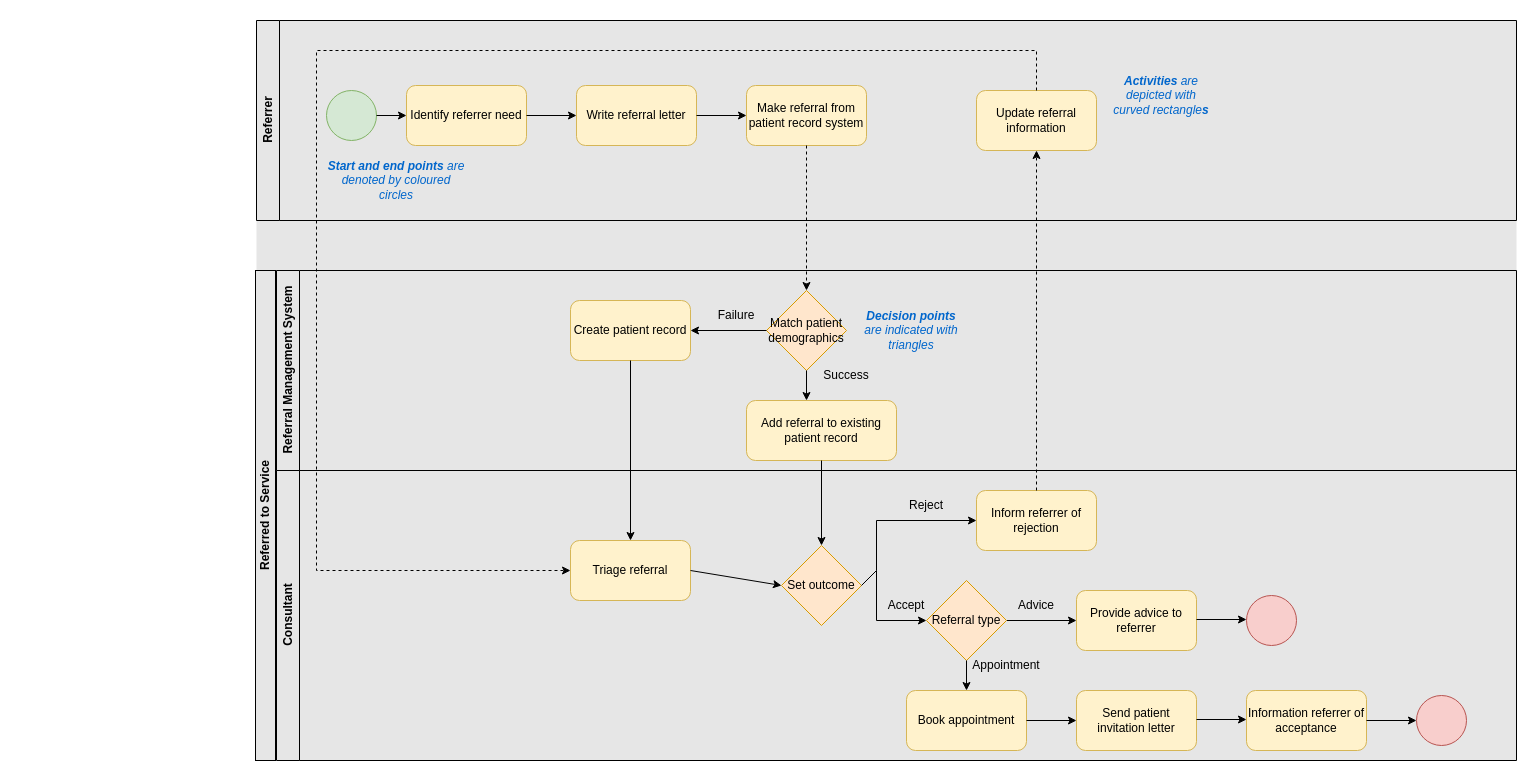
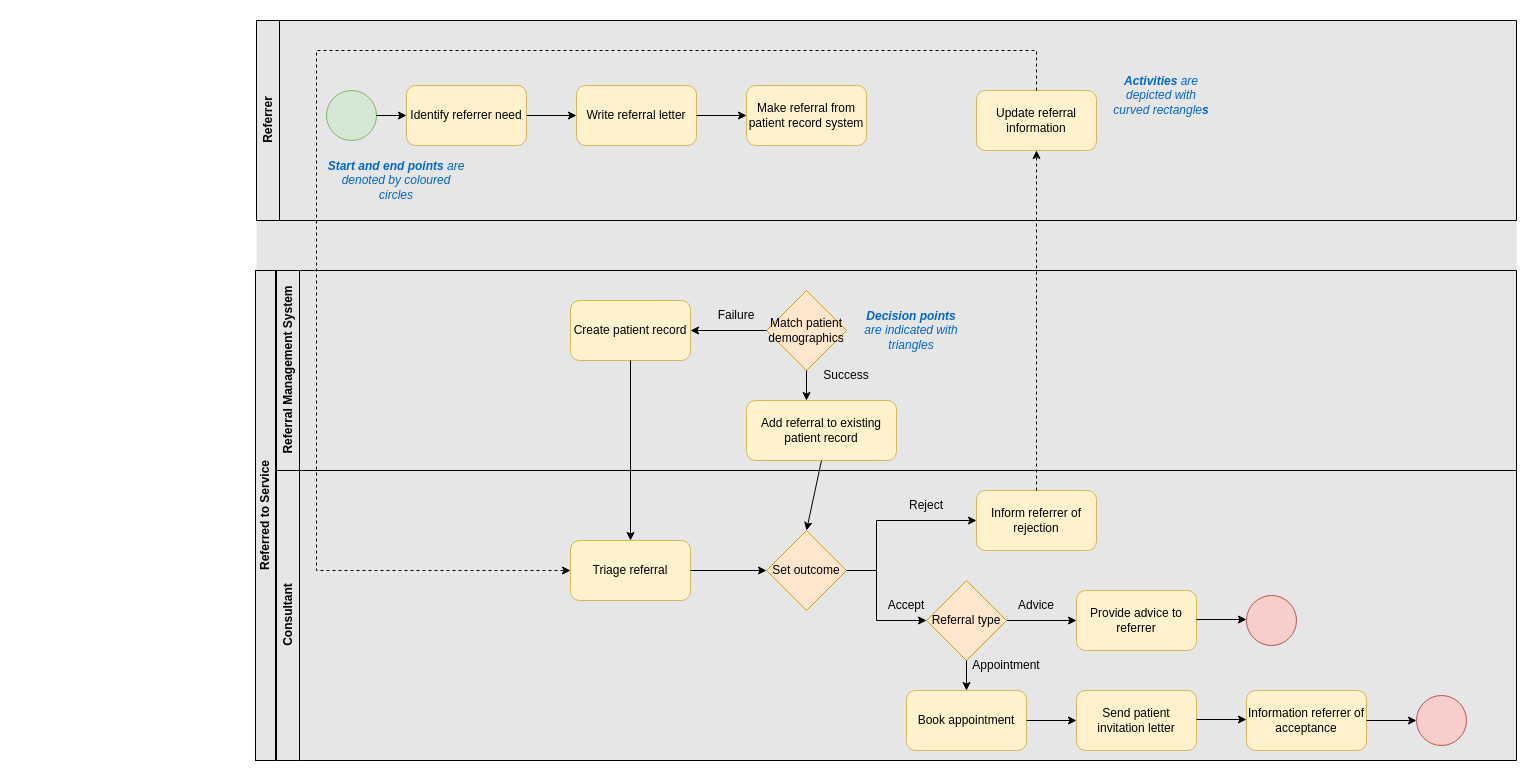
- <mxCell id="48" value="" style="endArrow=classic;html=1;rounded=0;exitX=0.5;exitY=1;exitDx=0;exitDy=0;entryX=0.5;entryY=0;entryDx=0;entryDy=0;dashed=1;" edge="1" parent="1" source="9" target="15"><mxGeometry width="50" height="50" relative="1" as="geometry"><mxPoint x="916" y="350" as="sourcePoint" /><mxPoint x="846" y="270" as="targetPoint" /></mxGeometry></mxCell>
- <mxCell id="26" value="Set outcome" style="rhombus;whiteSpace=wrap;html=1;fillColor=#ffe6cc;strokeColor=#d79b00;" vertex="1" parent="23"><mxGeometry x="505" y="75" width="80" height="80" as="geometry" /></mxCell>
+ <mxCell id="26" value="Set outcome" style="rhombus;whiteSpace=wrap;html=1;fillColor=#ffe6cc;strokeColor=#d79b00;" vertex="1" parent="23"><mxGeometry x="490" y="60" width="80" height="80" as="geometry" /></mxCell>
